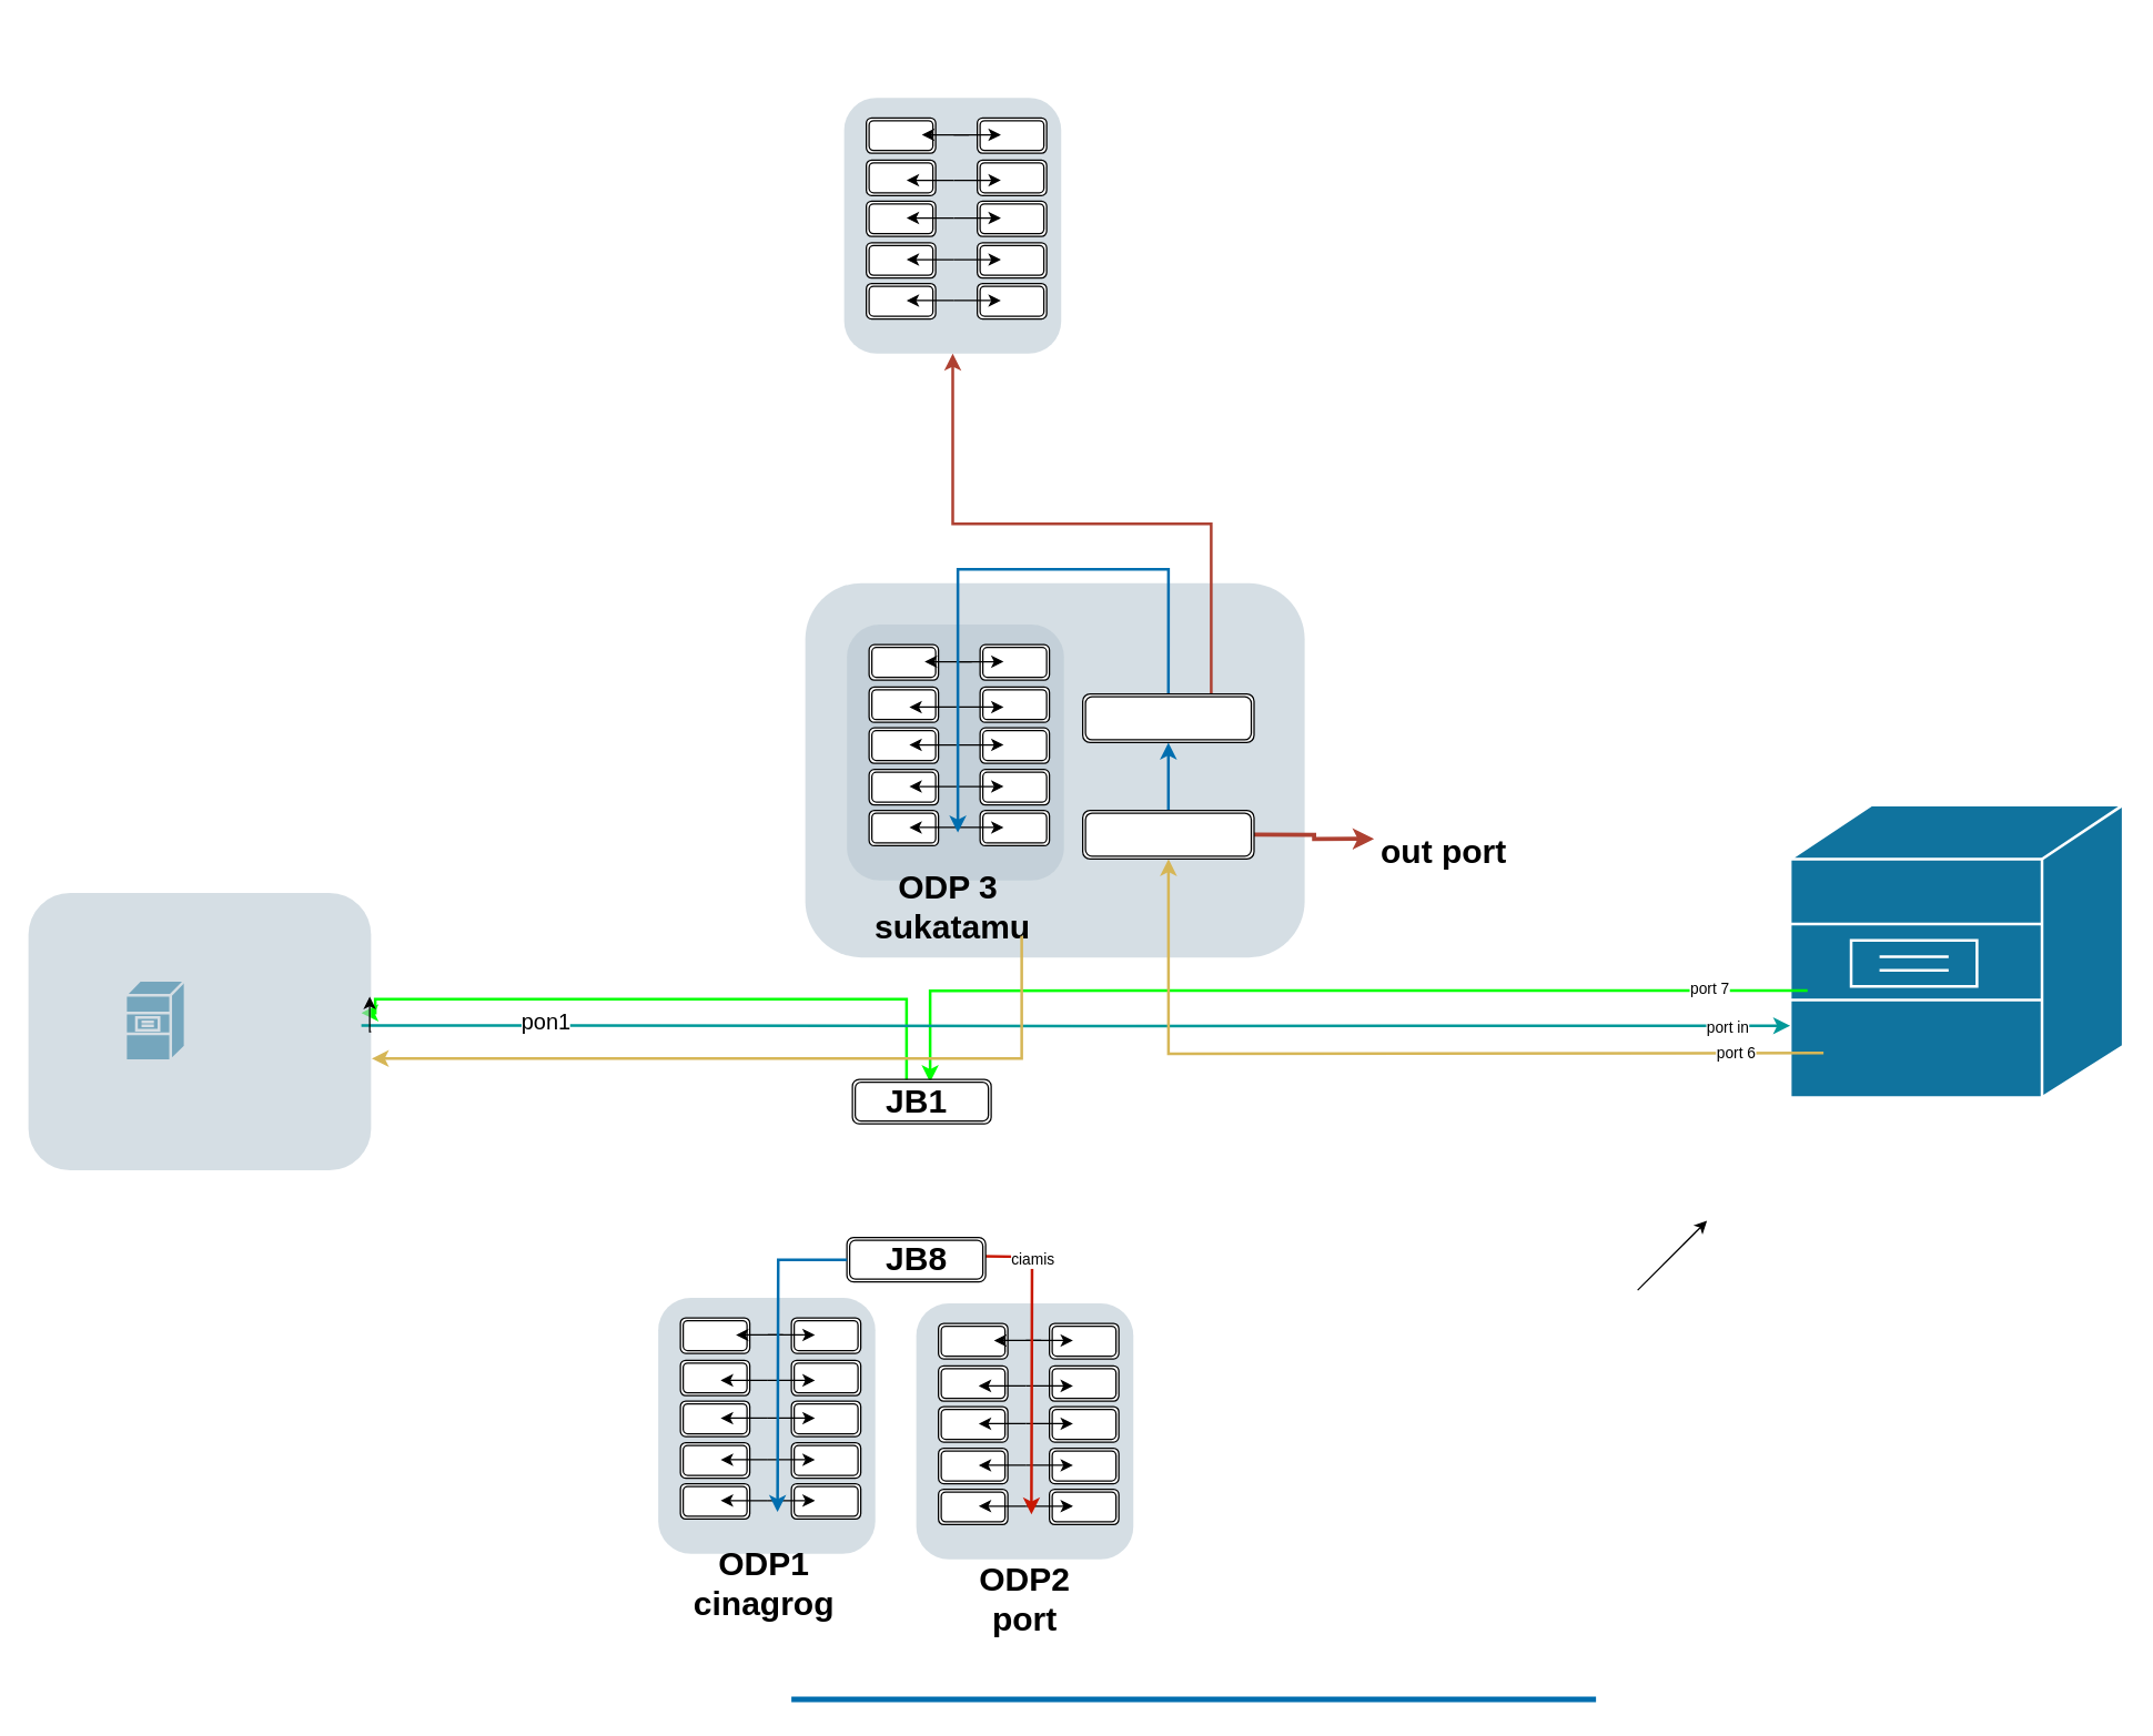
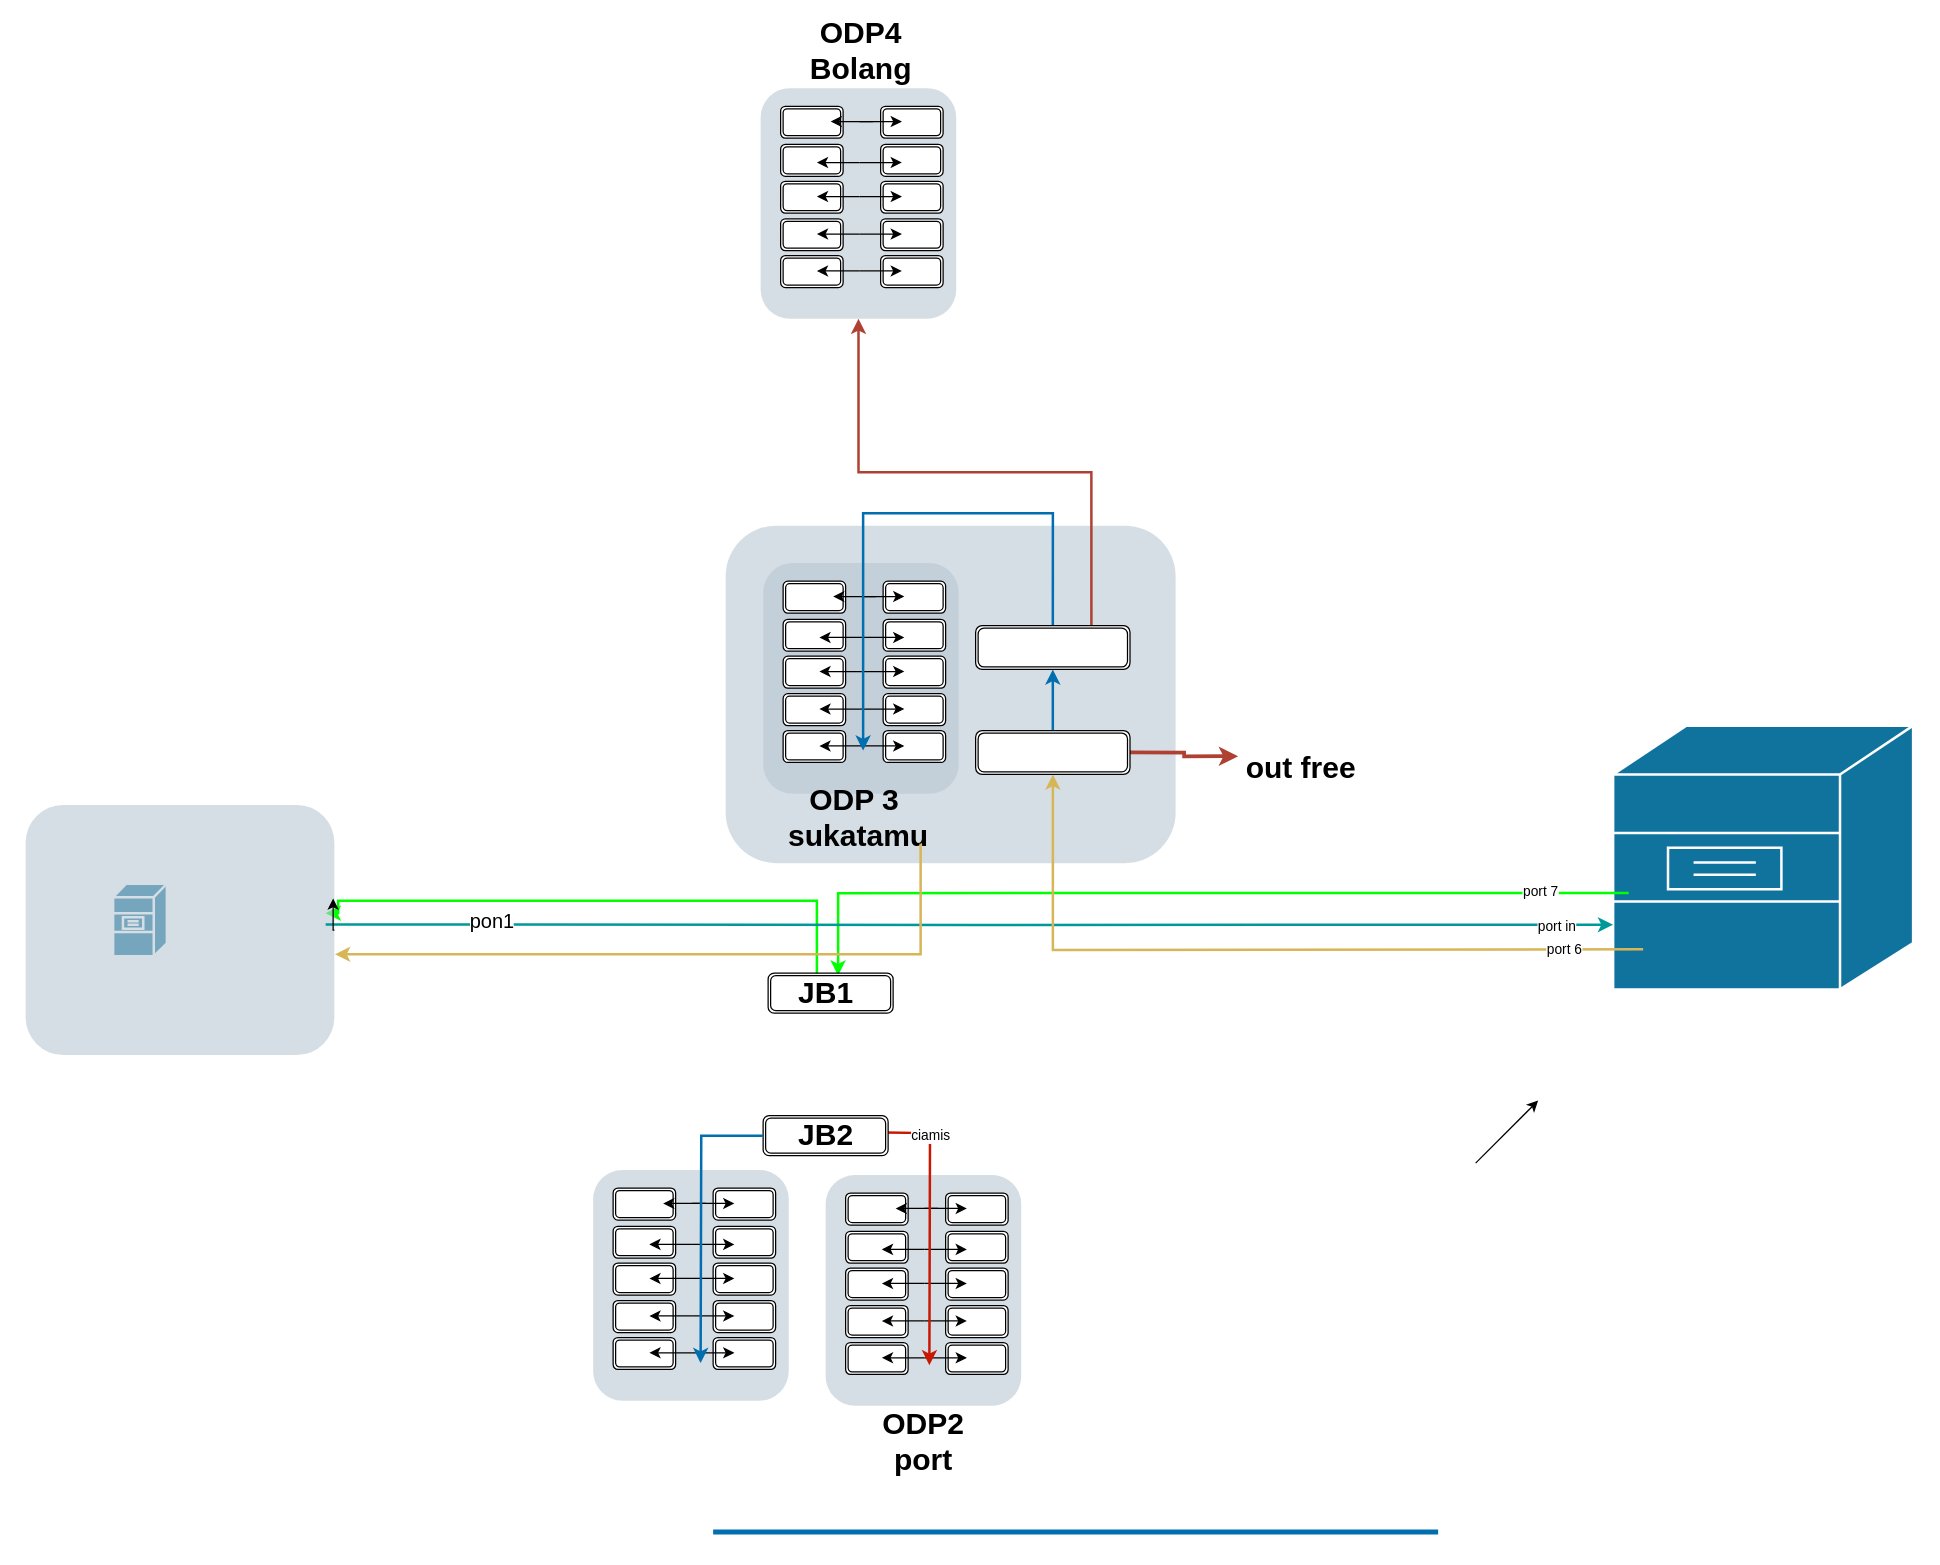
+ <mxCell id="119" value="ODP4 &lt;br&gt;Bolang" style="text;strokeColor=none;fillColor=none;html=1;fontSize=24;fontStyle=1;verticalAlign=middle;align=center;movable=1;resizable=1;rotatable=1;deletable=1;editable=1;locked=0;connectable=1;" vertex="1" parent="1"><mxGeometry x="638.25" y="20" width="100" height="40" as="geometry" /></mxCell>
- <mxCell id="90" value="out port&lt;br&gt;" style="text;strokeColor=none;fillColor=none;html=1;fontSize=24;fontStyle=1;verticalAlign=middle;align=center;" vertex="1" parent="1"><mxGeometry x="990" y="594.48" width="100" height="40" as="geometry" /></mxCell>
+ <mxCell id="90" value="out free&lt;br&gt;" style="text;strokeColor=none;fillColor=none;html=1;fontSize=24;fontStyle=1;verticalAlign=middle;align=center;" vertex="1" parent="1"><mxGeometry x="990" y="594.48" width="100" height="40" as="geometry" /></mxCell>
- <mxCell id="89" value="JB8" style="text;strokeColor=none;fillColor=none;html=1;fontSize=24;fontStyle=1;verticalAlign=middle;align=center;" vertex="1" parent="1"><mxGeometry x="610" y="888" width="100" height="40" as="geometry" /></mxCell>
+ <mxCell id="89" value="JB2" style="text;strokeColor=none;fillColor=none;html=1;fontSize=24;fontStyle=1;verticalAlign=middle;align=center;" vertex="1" parent="1"><mxGeometry x="610" y="888" width="100" height="40" as="geometry" /></mxCell>
- <mxCell id="52" value="ODP1&lt;br&gt;cinagrog&lt;br&gt;" style="text;strokeColor=none;fillColor=none;html=1;fontSize=24;fontStyle=1;verticalAlign=middle;align=center;movable=1;resizable=1;rotatable=1;deletable=1;editable=1;locked=0;connectable=1;" vertex="1" parent="1"><mxGeometry x="500" y="1122" width="100" height="40" as="geometry" /></mxCell>
